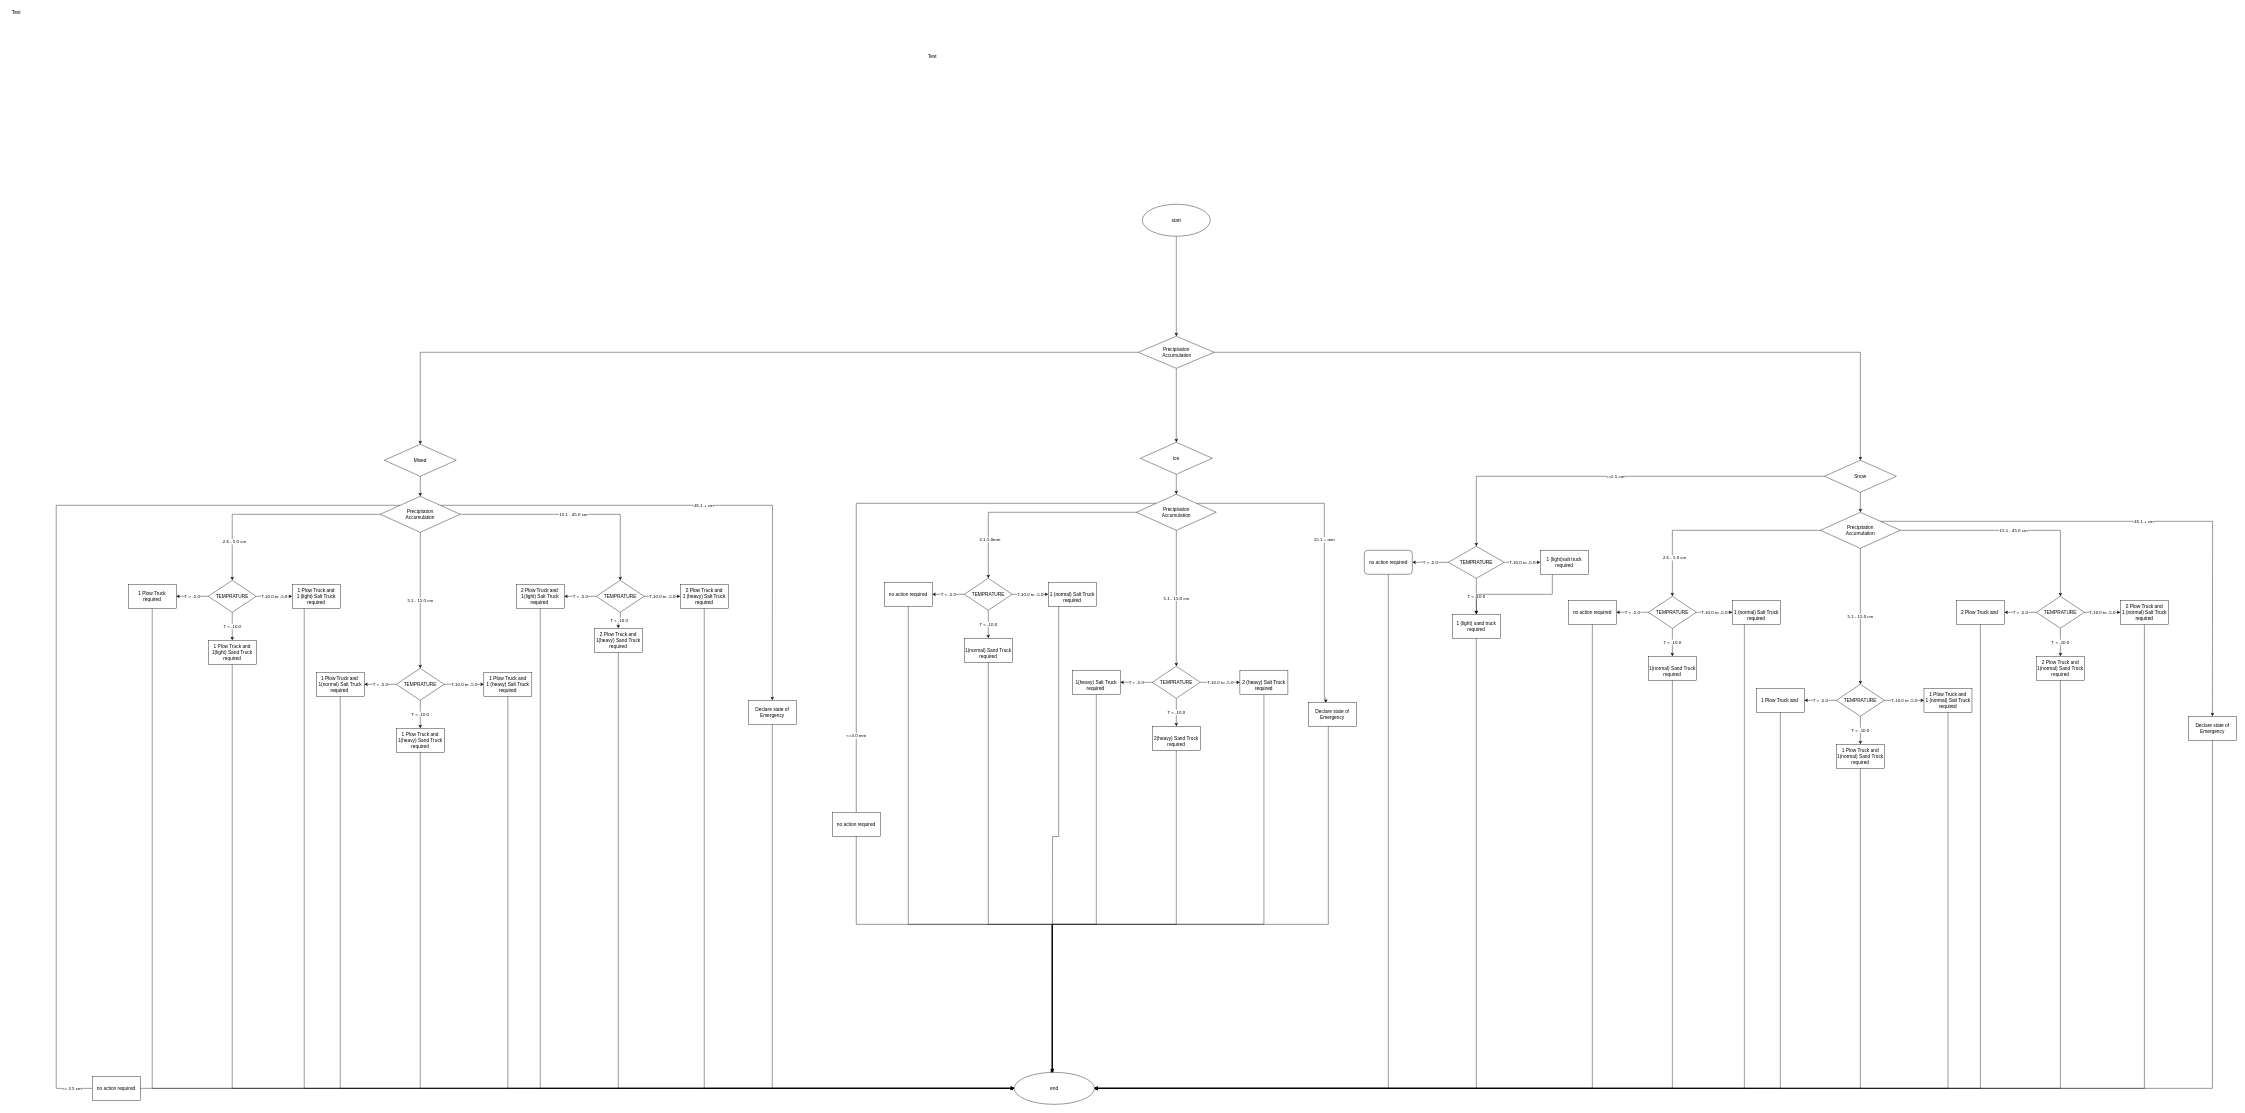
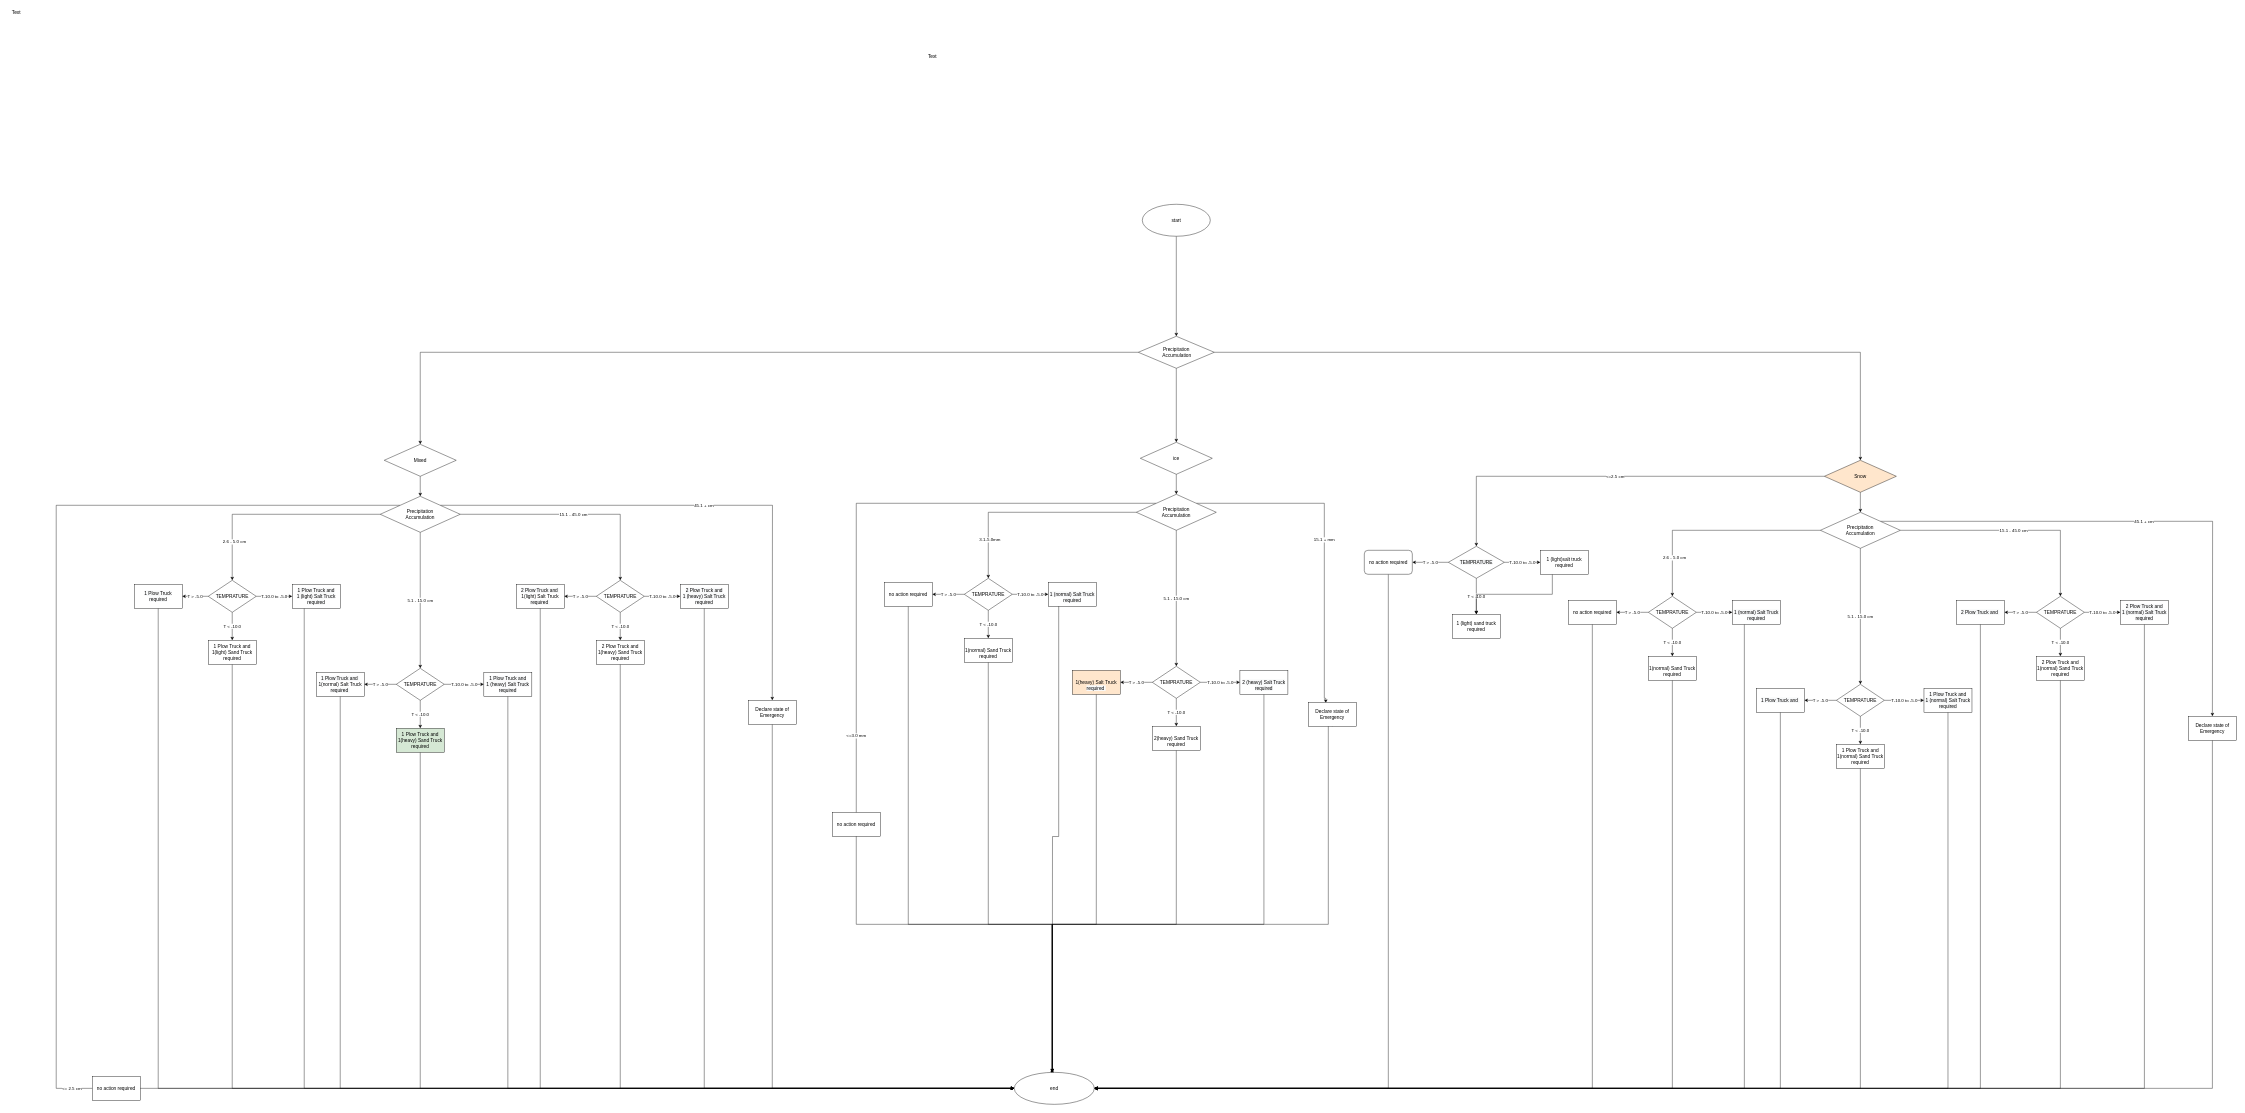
- <mxCell id="79" value="Snow" style="rhombus;whiteSpace=wrap;html=1;" vertex="1" parent="1"><mxGeometry x="4560" y="1150" width="180" height="80" as="geometry" /></mxCell>
+ <mxCell id="79" value="Snow" style="rhombus;whiteSpace=wrap;html=1;fillColor=#ffe6cc;" vertex="1" parent="1"><mxGeometry x="4560" y="1150" width="180" height="80" as="geometry" /></mxCell>
- <mxCell id="20" value="&lt;span style=&quot;color: rgb(0, 0, 0); font-family: Helvetica; font-size: 12px; font-style: normal; font-variant-ligatures: normal; font-variant-caps: normal; font-weight: 400; letter-spacing: normal; orphans: 2; text-align: center; text-indent: 0px; text-transform: none; widows: 2; word-spacing: 0px; -webkit-text-stroke-width: 0px; background-color: rgb(248, 249, 250); text-decoration-thickness: initial; text-decoration-style: initial; text-decoration-color: initial; float: none; display: inline !important;&quot;&gt;1 Plow Truck&lt;/span&gt;&lt;br style=&quot;color: rgb(0, 0, 0); font-family: Helvetica; font-size: 12px; font-style: normal; font-variant-ligatures: normal; font-variant-caps: normal; font-weight: 400; letter-spacing: normal; orphans: 2; text-align: center; text-indent: 0px; text-transform: none; widows: 2; word-spacing: 0px; -webkit-text-stroke-width: 0px; background-color: rgb(248, 249, 250); text-decoration-thickness: initial; text-decoration-style: initial; text-decoration-color: initial;&quot;&gt;&lt;span style=&quot;color: rgb(0, 0, 0); font-family: Helvetica; font-size: 12px; font-style: normal; font-variant-ligatures: normal; font-variant-caps: normal; font-weight: 400; letter-spacing: normal; orphans: 2; text-align: center; text-indent: 0px; text-transform: none; widows: 2; word-spacing: 0px; -webkit-text-stroke-width: 0px; background-color: rgb(248, 249, 250); text-decoration-thickness: initial; text-decoration-style: initial; text-decoration-color: initial; float: none; display: inline !important;&quot;&gt;required&lt;/span&gt;" style="whiteSpace=wrap;html=1;rounded=0;" parent="1" vertex="1"><mxGeometry x="320" y="1460" width="120" height="60" as="geometry" /></mxCell>
+ <mxCell id="20" value="&lt;span style=&quot;color: rgb(0, 0, 0); font-family: Helvetica; font-size: 12px; font-style: normal; font-variant-ligatures: normal; font-variant-caps: normal; font-weight: 400; letter-spacing: normal; orphans: 2; text-align: center; text-indent: 0px; text-transform: none; widows: 2; word-spacing: 0px; -webkit-text-stroke-width: 0px; background-color: rgb(248, 249, 250); text-decoration-thickness: initial; text-decoration-style: initial; text-decoration-color: initial; float: none; display: inline !important;&quot;&gt;1 Plow Truck&lt;/span&gt;&lt;br style=&quot;color: rgb(0, 0, 0); font-family: Helvetica; font-size: 12px; font-style: normal; font-variant-ligatures: normal; font-variant-caps: normal; font-weight: 400; letter-spacing: normal; orphans: 2; text-align: center; text-indent: 0px; text-transform: none; widows: 2; word-spacing: 0px; -webkit-text-stroke-width: 0px; background-color: rgb(248, 249, 250); text-decoration-thickness: initial; text-decoration-style: initial; text-decoration-color: initial;&quot;&gt;&lt;span style=&quot;color: rgb(0, 0, 0); font-family: Helvetica; font-size: 12px; font-style: normal; font-variant-ligatures: normal; font-variant-caps: normal; font-weight: 400; letter-spacing: normal; orphans: 2; text-align: center; text-indent: 0px; text-transform: none; widows: 2; word-spacing: 0px; -webkit-text-stroke-width: 0px; background-color: rgb(248, 249, 250); text-decoration-thickness: initial; text-decoration-style: initial; text-decoration-color: initial; float: none; display: inline !important;&quot;&gt;required&lt;/span&gt;" style="whiteSpace=wrap;html=1;rounded=0;" parent="1" vertex="1"><mxGeometry x="335" y="1460" width="120" height="60" as="geometry" /></mxCell>
- <mxCell id="38" value="2 Plow Truck and &lt;br&gt;1(heavy) Sand Truck&lt;br&gt;required" style="whiteSpace=wrap;html=1;rounded=0;" parent="1" vertex="1"><mxGeometry x="1485" y="1570" width="120" height="60" as="geometry" /></mxCell>
+ <mxCell id="38" value="2 Plow Truck and &lt;br&gt;1(heavy) Sand Truck&lt;br&gt;required" style="whiteSpace=wrap;html=1;rounded=0;" parent="1" vertex="1"><mxGeometry x="1490" y="1600" width="120" height="60" as="geometry" /></mxCell>
- <mxCell id="72" value="&lt;span style=&quot;color: rgb(0, 0, 0); font-family: Helvetica; font-size: 12px; font-style: normal; font-variant-ligatures: normal; font-variant-caps: normal; font-weight: 400; letter-spacing: normal; orphans: 2; text-align: center; text-indent: 0px; text-transform: none; widows: 2; word-spacing: 0px; -webkit-text-stroke-width: 0px; background-color: rgb(248, 249, 250); text-decoration-thickness: initial; text-decoration-style: initial; text-decoration-color: initial; float: none; display: inline !important;&quot;&gt;&lt;br&gt;&lt;/span&gt;1(heavy) Salt Truck&lt;br style=&quot;color: rgb(0, 0, 0); font-family: Helvetica; font-size: 12px; font-style: normal; font-variant-ligatures: normal; font-variant-caps: normal; font-weight: 400; letter-spacing: normal; orphans: 2; text-align: center; text-indent: 0px; text-transform: none; widows: 2; word-spacing: 0px; -webkit-text-stroke-width: 0px; background-color: rgb(248, 249, 250); text-decoration-thickness: initial; text-decoration-style: initial; text-decoration-color: initial;&quot;&gt;&lt;span style=&quot;color: rgb(0, 0, 0); font-family: Helvetica; font-size: 12px; font-style: normal; font-variant-ligatures: normal; font-variant-caps: normal; font-weight: 400; letter-spacing: normal; orphans: 2; text-align: center; text-indent: 0px; text-transform: none; widows: 2; word-spacing: 0px; -webkit-text-stroke-width: 0px; background-color: rgb(248, 249, 250); text-decoration-thickness: initial; text-decoration-style: initial; text-decoration-color: initial; float: none; display: inline !important;&quot;&gt;required&amp;nbsp;&lt;/span&gt;" style="whiteSpace=wrap;html=1;rounded=0;" vertex="1" parent="1"><mxGeometry x="2680" y="1675" width="120" height="60" as="geometry" /></mxCell>
+ <mxCell id="72" value="&lt;span style=&quot;color: rgb(0, 0, 0); font-family: Helvetica; font-size: 12px; font-style: normal; font-variant-ligatures: normal; font-variant-caps: normal; font-weight: 400; letter-spacing: normal; orphans: 2; text-align: center; text-indent: 0px; text-transform: none; widows: 2; word-spacing: 0px; -webkit-text-stroke-width: 0px; background-color: rgb(248, 249, 250); text-decoration-thickness: initial; text-decoration-style: initial; text-decoration-color: initial; float: none; display: inline !important;&quot;&gt;&lt;br&gt;&lt;/span&gt;1(heavy) Salt Truck&lt;br style=&quot;color: rgb(0, 0, 0); font-family: Helvetica; font-size: 12px; font-style: normal; font-variant-ligatures: normal; font-variant-caps: normal; font-weight: 400; letter-spacing: normal; orphans: 2; text-align: center; text-indent: 0px; text-transform: none; widows: 2; word-spacing: 0px; -webkit-text-stroke-width: 0px; background-color: rgb(248, 249, 250); text-decoration-thickness: initial; text-decoration-style: initial; text-decoration-color: initial;&quot;&gt;&lt;span style=&quot;color: rgb(0, 0, 0); font-family: Helvetica; font-size: 12px; font-style: normal; font-variant-ligatures: normal; font-variant-caps: normal; font-weight: 400; letter-spacing: normal; orphans: 2; text-align: center; text-indent: 0px; text-transform: none; widows: 2; word-spacing: 0px; -webkit-text-stroke-width: 0px; background-color: rgb(248, 249, 250); text-decoration-thickness: initial; text-decoration-style: initial; text-decoration-color: initial; float: none; display: inline !important;&quot;&gt;required&amp;nbsp;&lt;/span&gt;" style="whiteSpace=wrap;html=1;rounded=0;fillColor=#ffe6cc;" vertex="1" parent="1"><mxGeometry x="2680" y="1675" width="120" height="60" as="geometry" /></mxCell>
- <mxCell id="28" value="1 Plow Truck and &lt;br&gt;1(heavy) Sand Truck&lt;br&gt;required" style="whiteSpace=wrap;html=1;rounded=0;" parent="1" vertex="1"><mxGeometry x="990" y="1820" width="120" height="60" as="geometry" /></mxCell>
+ <mxCell id="28" value="1 Plow Truck and &lt;br&gt;1(heavy) Sand Truck&lt;br&gt;required" style="whiteSpace=wrap;html=1;rounded=0;fillColor=#d5e8d4;" parent="1" vertex="1"><mxGeometry x="990" y="1820" width="120" height="60" as="geometry" /></mxCell>
- <mxCell id="132" style="edgeStyle=orthogonalEdgeStyle;rounded=0;orthogonalLoop=1;jettySize=auto;html=1;exitX=0.5;exitY=1;exitDx=0;exitDy=0;entryX=1;entryY=0.5;entryDx=0;entryDy=0;" edge="1" parent="1" source="133" target="134"><mxGeometry relative="1" as="geometry"><mxPoint x="2810" y="2700" as="targetPoint" /></mxGeometry></mxCell>
